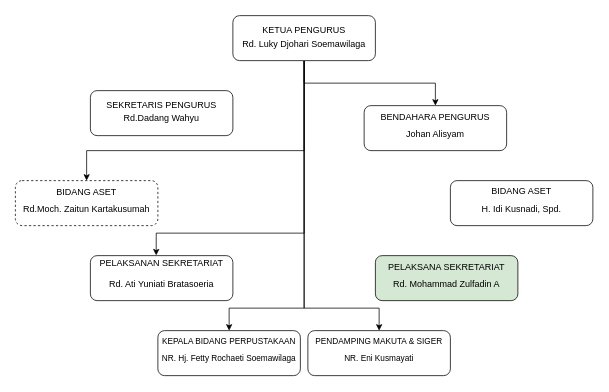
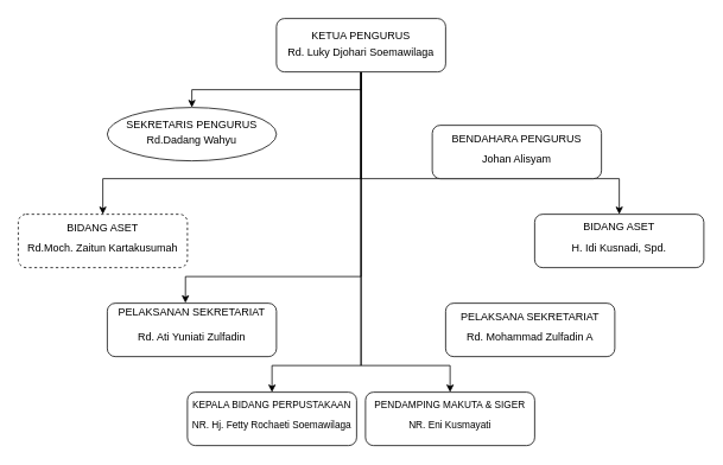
- <mxCell id="2" style="edgeStyle=orthogonalEdgeStyle;rounded=0;orthogonalLoop=1;jettySize=auto;html=1;" edge="1" parent="1" source="8" target="10"><mxGeometry relative="1" as="geometry" /></mxCell>
+ <mxCell id="2" style="edgeStyle=orthogonalEdgeStyle;rounded=0;orthogonalLoop=1;jettySize=auto;html=1;" edge="1" parent="1" source="8" target="9"><mxGeometry relative="1" as="geometry" /></mxCell>
- <mxCell id="9" value="SEKRETARIS PENGURUS&lt;br&gt;&lt;table style=&quot;border-collapse:&lt;br/&gt; collapse;width:172pt&quot; width=&quot;230&quot; cellspacing=&quot;0&quot; cellpadding=&quot;0&quot; border=&quot;0&quot;&gt;&lt;tbody&gt;&lt;tr style=&quot;height:15.65pt&quot; height=&quot;21&quot;&gt;  &lt;td style=&quot;height:15.65pt;width:172pt&quot; width=&quot;230&quot; class=&quot;xl63&quot; height=&quot;21&quot;&gt;&lt;table style=&quot;border-collapse:&lt;br/&gt; collapse;width:172pt&quot; width=&quot;230&quot; cellspacing=&quot;0&quot; cellpadding=&quot;0&quot; border=&quot;0&quot;&gt;&lt;tbody&gt;&lt;tr style=&quot;height:15.05pt&quot; height=&quot;20&quot;&gt;  &lt;td style=&quot;height:15.05pt;width:172pt&quot; width=&quot;230&quot; class=&quot;xl65&quot; height=&quot;20&quot;&gt;Rd.Dadang Wahyu&lt;/td&gt;&lt;/tr&gt;&lt;/tbody&gt;&lt;/table&gt;&lt;/td&gt;&lt;/tr&gt;&lt;/tbody&gt;&lt;/table&gt;" style="rounded=1;whiteSpace=wrap;html=1;verticalAlign=middle;" vertex="1" parent="1"><mxGeometry x="120" y="120" width="190" height="60" as="geometry" /></mxCell>
+ <mxCell id="9" value="SEKRETARIS PENGURUS&lt;br&gt;&lt;table style=&quot;border-collapse:&lt;br/&gt; collapse;width:172pt&quot; width=&quot;230&quot; cellspacing=&quot;0&quot; cellpadding=&quot;0&quot; border=&quot;0&quot;&gt;&lt;tbody&gt;&lt;tr style=&quot;height:15.65pt&quot; height=&quot;21&quot;&gt;  &lt;td style=&quot;height:15.65pt;width:172pt&quot; width=&quot;230&quot; class=&quot;xl63&quot; height=&quot;21&quot;&gt;&lt;table style=&quot;border-collapse:&lt;br/&gt; collapse;width:172pt&quot; width=&quot;230&quot; cellspacing=&quot;0&quot; cellpadding=&quot;0&quot; border=&quot;0&quot;&gt;&lt;tbody&gt;&lt;tr style=&quot;height:15.05pt&quot; height=&quot;20&quot;&gt;  &lt;td style=&quot;height:15.05pt;width:172pt&quot; width=&quot;230&quot; class=&quot;xl65&quot; height=&quot;20&quot;&gt;Rd.Dadang Wahyu&lt;/td&gt;&lt;/tr&gt;&lt;/tbody&gt;&lt;/table&gt;&lt;/td&gt;&lt;/tr&gt;&lt;/tbody&gt;&lt;/table&gt;" style="ellipse;whiteSpace=wrap;html=1;verticalAlign=middle;" vertex="1" parent="1"><mxGeometry x="120" y="120" width="190" height="60" as="geometry" /></mxCell>
+ <mxCell id="4" style="edgeStyle=orthogonalEdgeStyle;rounded=0;orthogonalLoop=1;jettySize=auto;html=1;entryX=0.5;entryY=0;entryDx=0;entryDy=0;" edge="1" parent="1" source="8" target="12"><mxGeometry relative="1" as="geometry"><Array as="points"><mxPoint x="405" y="200" /><mxPoint x="695" y="200" /></Array></mxGeometry></mxCell>
- <mxCell id="13" value="PELAKSANAN SEKRETARIAT&lt;br&gt;&lt;table style=&quot;border-collapse:&lt;br/&gt; collapse;width:172pt&quot; width=&quot;230&quot; cellspacing=&quot;0&quot; cellpadding=&quot;0&quot; border=&quot;0&quot;&gt;&lt;tbody&gt;&lt;tr style=&quot;height:15.65pt&quot; height=&quot;21&quot;&gt;  &lt;td style=&quot;height:15.65pt;width:172pt&quot; width=&quot;230&quot; class=&quot;xl63&quot; height=&quot;21&quot;&gt;&lt;table style=&quot;border-collapse:&lt;br/&gt; collapse;width:172pt&quot; width=&quot;230&quot; cellspacing=&quot;0&quot; cellpadding=&quot;0&quot; border=&quot;0&quot;&gt;&lt;tbody&gt;&lt;tr style=&quot;mso-height-source:userset;height:22.55pt&quot; height=&quot;30&quot;&gt;  &lt;td style=&quot;height:22.55pt;width:172pt&quot; width=&quot;230&quot; class=&quot;xl65&quot; height=&quot;30&quot;&gt;&lt;table style=&quot;border-collapse:&lt;br/&gt; collapse;width:172pt&quot; width=&quot;230&quot; cellspacing=&quot;0&quot; cellpadding=&quot;0&quot; border=&quot;0&quot;&gt;&lt;tbody&gt;&lt;tr style=&quot;mso-height-source:userset;height:23.35pt&quot; height=&quot;31&quot;&gt;  &lt;td style=&quot;height:23.35pt;width:172pt&quot; width=&quot;230&quot; class=&quot;xl65&quot; height=&quot;31&quot;&gt;&lt;table style=&quot;border-collapse:&lt;br/&gt; collapse;width:172pt&quot; width=&quot;230&quot; cellspacing=&quot;0&quot; cellpadding=&quot;0&quot; border=&quot;0&quot;&gt;&lt;tbody&gt;&lt;tr style=&quot;mso-height-source:userset;height:30.7pt&quot; height=&quot;41&quot;&gt;  &lt;td style=&quot;height:30.7pt;width:172pt&quot; width=&quot;230&quot; class=&quot;xl65&quot; height=&quot;41&quot;&gt;Rd. Ati Yuniati Bratasoeria&lt;/td&gt;&lt;/tr&gt;&lt;/tbody&gt;&lt;/table&gt;&lt;/td&gt;&lt;/tr&gt;&lt;/tbody&gt;&lt;/table&gt;&lt;/td&gt;&lt;/tr&gt;&lt;/tbody&gt;&lt;/table&gt;&lt;/td&gt;&lt;/tr&gt;&lt;/tbody&gt;&lt;/table&gt;" style="rounded=1;whiteSpace=wrap;html=1;verticalAlign=middle;" vertex="1" parent="1"><mxGeometry x="120" y="340" width="190" height="60" as="geometry" /></mxCell>
+ <mxCell id="13" value="PELAKSANAN SEKRETARIAT&lt;br&gt;&lt;table style=&quot;border-collapse:&lt;br/&gt; collapse;width:172pt&quot; width=&quot;230&quot; cellspacing=&quot;0&quot; cellpadding=&quot;0&quot; border=&quot;0&quot;&gt;&lt;tbody&gt;&lt;tr style=&quot;height:15.65pt&quot; height=&quot;21&quot;&gt;  &lt;td style=&quot;height:15.65pt;width:172pt&quot; width=&quot;230&quot; class=&quot;xl63&quot; height=&quot;21&quot;&gt;&lt;table style=&quot;border-collapse:&lt;br/&gt; collapse;width:172pt&quot; width=&quot;230&quot; cellspacing=&quot;0&quot; cellpadding=&quot;0&quot; border=&quot;0&quot;&gt;&lt;tbody&gt;&lt;tr style=&quot;mso-height-source:userset;height:22.55pt&quot; height=&quot;30&quot;&gt;  &lt;td style=&quot;height:22.55pt;width:172pt&quot; width=&quot;230&quot; class=&quot;xl65&quot; height=&quot;30&quot;&gt;&lt;table style=&quot;border-collapse:&lt;br/&gt; collapse;width:172pt&quot; width=&quot;230&quot; cellspacing=&quot;0&quot; cellpadding=&quot;0&quot; border=&quot;0&quot;&gt;&lt;tbody&gt;&lt;tr style=&quot;mso-height-source:userset;height:23.35pt&quot; height=&quot;31&quot;&gt;  &lt;td style=&quot;height:23.35pt;width:172pt&quot; width=&quot;230&quot; class=&quot;xl65&quot; height=&quot;31&quot;&gt;&lt;table style=&quot;border-collapse:&lt;br/&gt; collapse;width:172pt&quot; width=&quot;230&quot; cellspacing=&quot;0&quot; cellpadding=&quot;0&quot; border=&quot;0&quot;&gt;&lt;tbody&gt;&lt;tr style=&quot;mso-height-source:userset;height:30.7pt&quot; height=&quot;41&quot;&gt;  &lt;td style=&quot;height:30.7pt;width:172pt&quot; width=&quot;230&quot; class=&quot;xl65&quot; height=&quot;41&quot;&gt;Rd. Ati Yuniati Zulfadin&lt;/td&gt;&lt;/tr&gt;&lt;/tbody&gt;&lt;/table&gt;&lt;/td&gt;&lt;/tr&gt;&lt;/tbody&gt;&lt;/table&gt;&lt;/td&gt;&lt;/tr&gt;&lt;/tbody&gt;&lt;/table&gt;&lt;/td&gt;&lt;/tr&gt;&lt;/tbody&gt;&lt;/table&gt;" style="rounded=1;whiteSpace=wrap;html=1;verticalAlign=middle;" vertex="1" parent="1"><mxGeometry x="120" y="340" width="190" height="60" as="geometry" /></mxCell>
- <mxCell id="14" value="PELAKSANA SEKRETARIAT&lt;br&gt;&lt;table style=&quot;border-collapse:&lt;br/&gt; collapse;width:172pt&quot; width=&quot;230&quot; cellspacing=&quot;0&quot; cellpadding=&quot;0&quot; border=&quot;0&quot;&gt;&lt;tbody&gt;&lt;tr style=&quot;height:15.65pt&quot; height=&quot;21&quot;&gt;  &lt;td style=&quot;height:15.65pt;width:172pt&quot; width=&quot;230&quot; class=&quot;xl63&quot; height=&quot;21&quot;&gt;&lt;table style=&quot;border-collapse:&lt;br/&gt; collapse;width:172pt&quot; width=&quot;230&quot; cellspacing=&quot;0&quot; cellpadding=&quot;0&quot; border=&quot;0&quot;&gt;&lt;tbody&gt;&lt;tr style=&quot;mso-height-source:userset;height:22.55pt&quot; height=&quot;30&quot;&gt;  &lt;td style=&quot;height:22.55pt;width:172pt&quot; width=&quot;230&quot; class=&quot;xl65&quot; height=&quot;30&quot;&gt;&lt;table style=&quot;border-collapse:&lt;br/&gt; collapse;width:172pt&quot; width=&quot;230&quot; cellspacing=&quot;0&quot; cellpadding=&quot;0&quot; border=&quot;0&quot;&gt;&lt;tbody&gt;&lt;tr style=&quot;mso-height-source:userset;height:23.35pt&quot; height=&quot;31&quot;&gt;  &lt;td style=&quot;height:23.35pt;width:172pt&quot; width=&quot;230&quot; class=&quot;xl65&quot; height=&quot;31&quot;&gt;&lt;table style=&quot;border-collapse:&lt;br/&gt; collapse;width:172pt&quot; width=&quot;230&quot; cellspacing=&quot;0&quot; cellpadding=&quot;0&quot; border=&quot;0&quot;&gt;&lt;tbody&gt;&lt;tr style=&quot;height:15.05pt&quot; height=&quot;20&quot;&gt;  &lt;td style=&quot;height:15.05pt;width:172pt&quot; width=&quot;230&quot; class=&quot;xl65&quot; height=&quot;20&quot;&gt;Rd. Mohammad Zulfadin A&lt;/td&gt;&lt;/tr&gt;&lt;/tbody&gt;&lt;/table&gt;&lt;/td&gt;&lt;/tr&gt;&lt;/tbody&gt;&lt;/table&gt;&lt;/td&gt;&lt;/tr&gt;&lt;/tbody&gt;&lt;/table&gt;&lt;/td&gt;&lt;/tr&gt;&lt;/tbody&gt;&lt;/table&gt;" style="rounded=1;whiteSpace=wrap;html=1;verticalAlign=middle;fillColor=#d5e8d4;" vertex="1" parent="1"><mxGeometry x="500" y="340" width="190" height="60" as="geometry" /></mxCell>
+ <mxCell id="14" value="PELAKSANA SEKRETARIAT&lt;br&gt;&lt;table style=&quot;border-collapse:&lt;br/&gt; collapse;width:172pt&quot; width=&quot;230&quot; cellspacing=&quot;0&quot; cellpadding=&quot;0&quot; border=&quot;0&quot;&gt;&lt;tbody&gt;&lt;tr style=&quot;height:15.65pt&quot; height=&quot;21&quot;&gt;  &lt;td style=&quot;height:15.65pt;width:172pt&quot; width=&quot;230&quot; class=&quot;xl63&quot; height=&quot;21&quot;&gt;&lt;table style=&quot;border-collapse:&lt;br/&gt; collapse;width:172pt&quot; width=&quot;230&quot; cellspacing=&quot;0&quot; cellpadding=&quot;0&quot; border=&quot;0&quot;&gt;&lt;tbody&gt;&lt;tr style=&quot;mso-height-source:userset;height:22.55pt&quot; height=&quot;30&quot;&gt;  &lt;td style=&quot;height:22.55pt;width:172pt&quot; width=&quot;230&quot; class=&quot;xl65&quot; height=&quot;30&quot;&gt;&lt;table style=&quot;border-collapse:&lt;br/&gt; collapse;width:172pt&quot; width=&quot;230&quot; cellspacing=&quot;0&quot; cellpadding=&quot;0&quot; border=&quot;0&quot;&gt;&lt;tbody&gt;&lt;tr style=&quot;mso-height-source:userset;height:23.35pt&quot; height=&quot;31&quot;&gt;  &lt;td style=&quot;height:23.35pt;width:172pt&quot; width=&quot;230&quot; class=&quot;xl65&quot; height=&quot;31&quot;&gt;&lt;table style=&quot;border-collapse:&lt;br/&gt; collapse;width:172pt&quot; width=&quot;230&quot; cellspacing=&quot;0&quot; cellpadding=&quot;0&quot; border=&quot;0&quot;&gt;&lt;tbody&gt;&lt;tr style=&quot;height:15.05pt&quot; height=&quot;20&quot;&gt;  &lt;td style=&quot;height:15.05pt;width:172pt&quot; width=&quot;230&quot; class=&quot;xl65&quot; height=&quot;20&quot;&gt;Rd. Mohammad Zulfadin A&lt;/td&gt;&lt;/tr&gt;&lt;/tbody&gt;&lt;/table&gt;&lt;/td&gt;&lt;/tr&gt;&lt;/tbody&gt;&lt;/table&gt;&lt;/td&gt;&lt;/tr&gt;&lt;/tbody&gt;&lt;/table&gt;&lt;/td&gt;&lt;/tr&gt;&lt;/tbody&gt;&lt;/table&gt;" style="rounded=1;whiteSpace=wrap;html=1;verticalAlign=middle;" vertex="1" parent="1"><mxGeometry x="500" y="340" width="190" height="60" as="geometry" /></mxCell>
